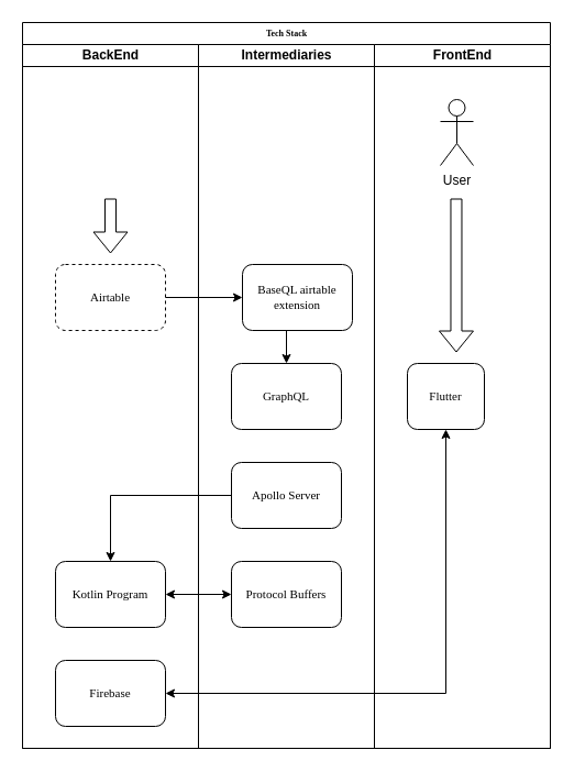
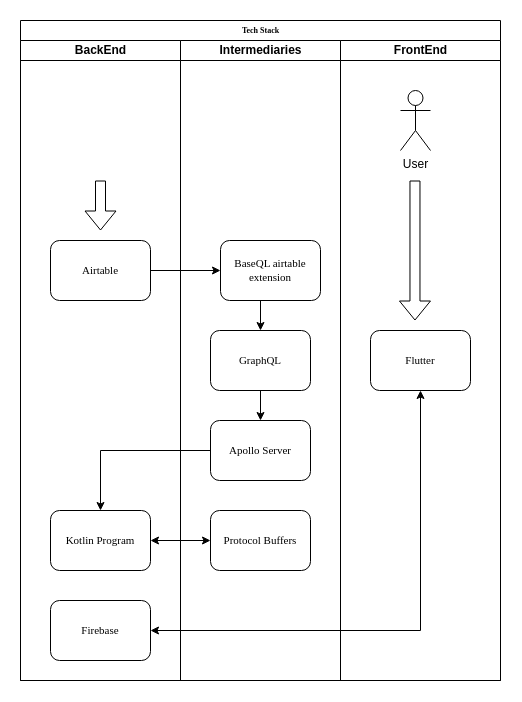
- <mxCell id="4" value="&lt;font style=&quot;font-size: 11px;&quot;&gt;Airtable&lt;/font&gt;" style="rounded=1;whiteSpace=wrap;html=1;shadow=0;labelBackgroundColor=none;strokeWidth=1;fontFamily=Verdana;fontSize=8;align=center;dashed=1;" parent="3" vertex="1"><mxGeometry x="30" y="200" width="100" height="60" as="geometry" /></mxCell>
+ <mxCell id="4" value="&lt;font style=&quot;font-size: 11px;&quot;&gt;Airtable&lt;/font&gt;" style="rounded=1;whiteSpace=wrap;html=1;shadow=0;labelBackgroundColor=none;strokeWidth=1;fontFamily=Verdana;fontSize=8;align=center;" parent="3" vertex="1"><mxGeometry x="30" y="200" width="100" height="60" as="geometry" /></mxCell>
- <mxCell id="16" value="&lt;font style=&quot;font-size: 11px;&quot;&gt;Flutter&lt;/font&gt;" style="rounded=1;whiteSpace=wrap;html=1;shadow=0;labelBackgroundColor=none;strokeWidth=1;fontFamily=Verdana;fontSize=8;align=center;" vertex="1" parent="15"><mxGeometry x="30" y="290" width="70" height="60" as="geometry" /></mxCell>
+ <mxCell id="16" value="&lt;font style=&quot;font-size: 11px;&quot;&gt;Flutter&lt;/font&gt;" style="rounded=1;whiteSpace=wrap;html=1;shadow=0;labelBackgroundColor=none;strokeWidth=1;fontFamily=Verdana;fontSize=8;align=center;" vertex="1" parent="15"><mxGeometry x="30" y="290" width="100" height="60" as="geometry" /></mxCell>
+ <mxCell id="10" style="edgeStyle=orthogonalEdgeStyle;rounded=0;orthogonalLoop=1;jettySize=auto;html=1;exitX=0.5;exitY=1;exitDx=0;exitDy=0;entryX=0.5;entryY=0;entryDx=0;entryDy=0;startArrow=none;startFill=0;" edge="1" parent="8" source="11" target="12"><mxGeometry relative="1" as="geometry" /></mxCell>
